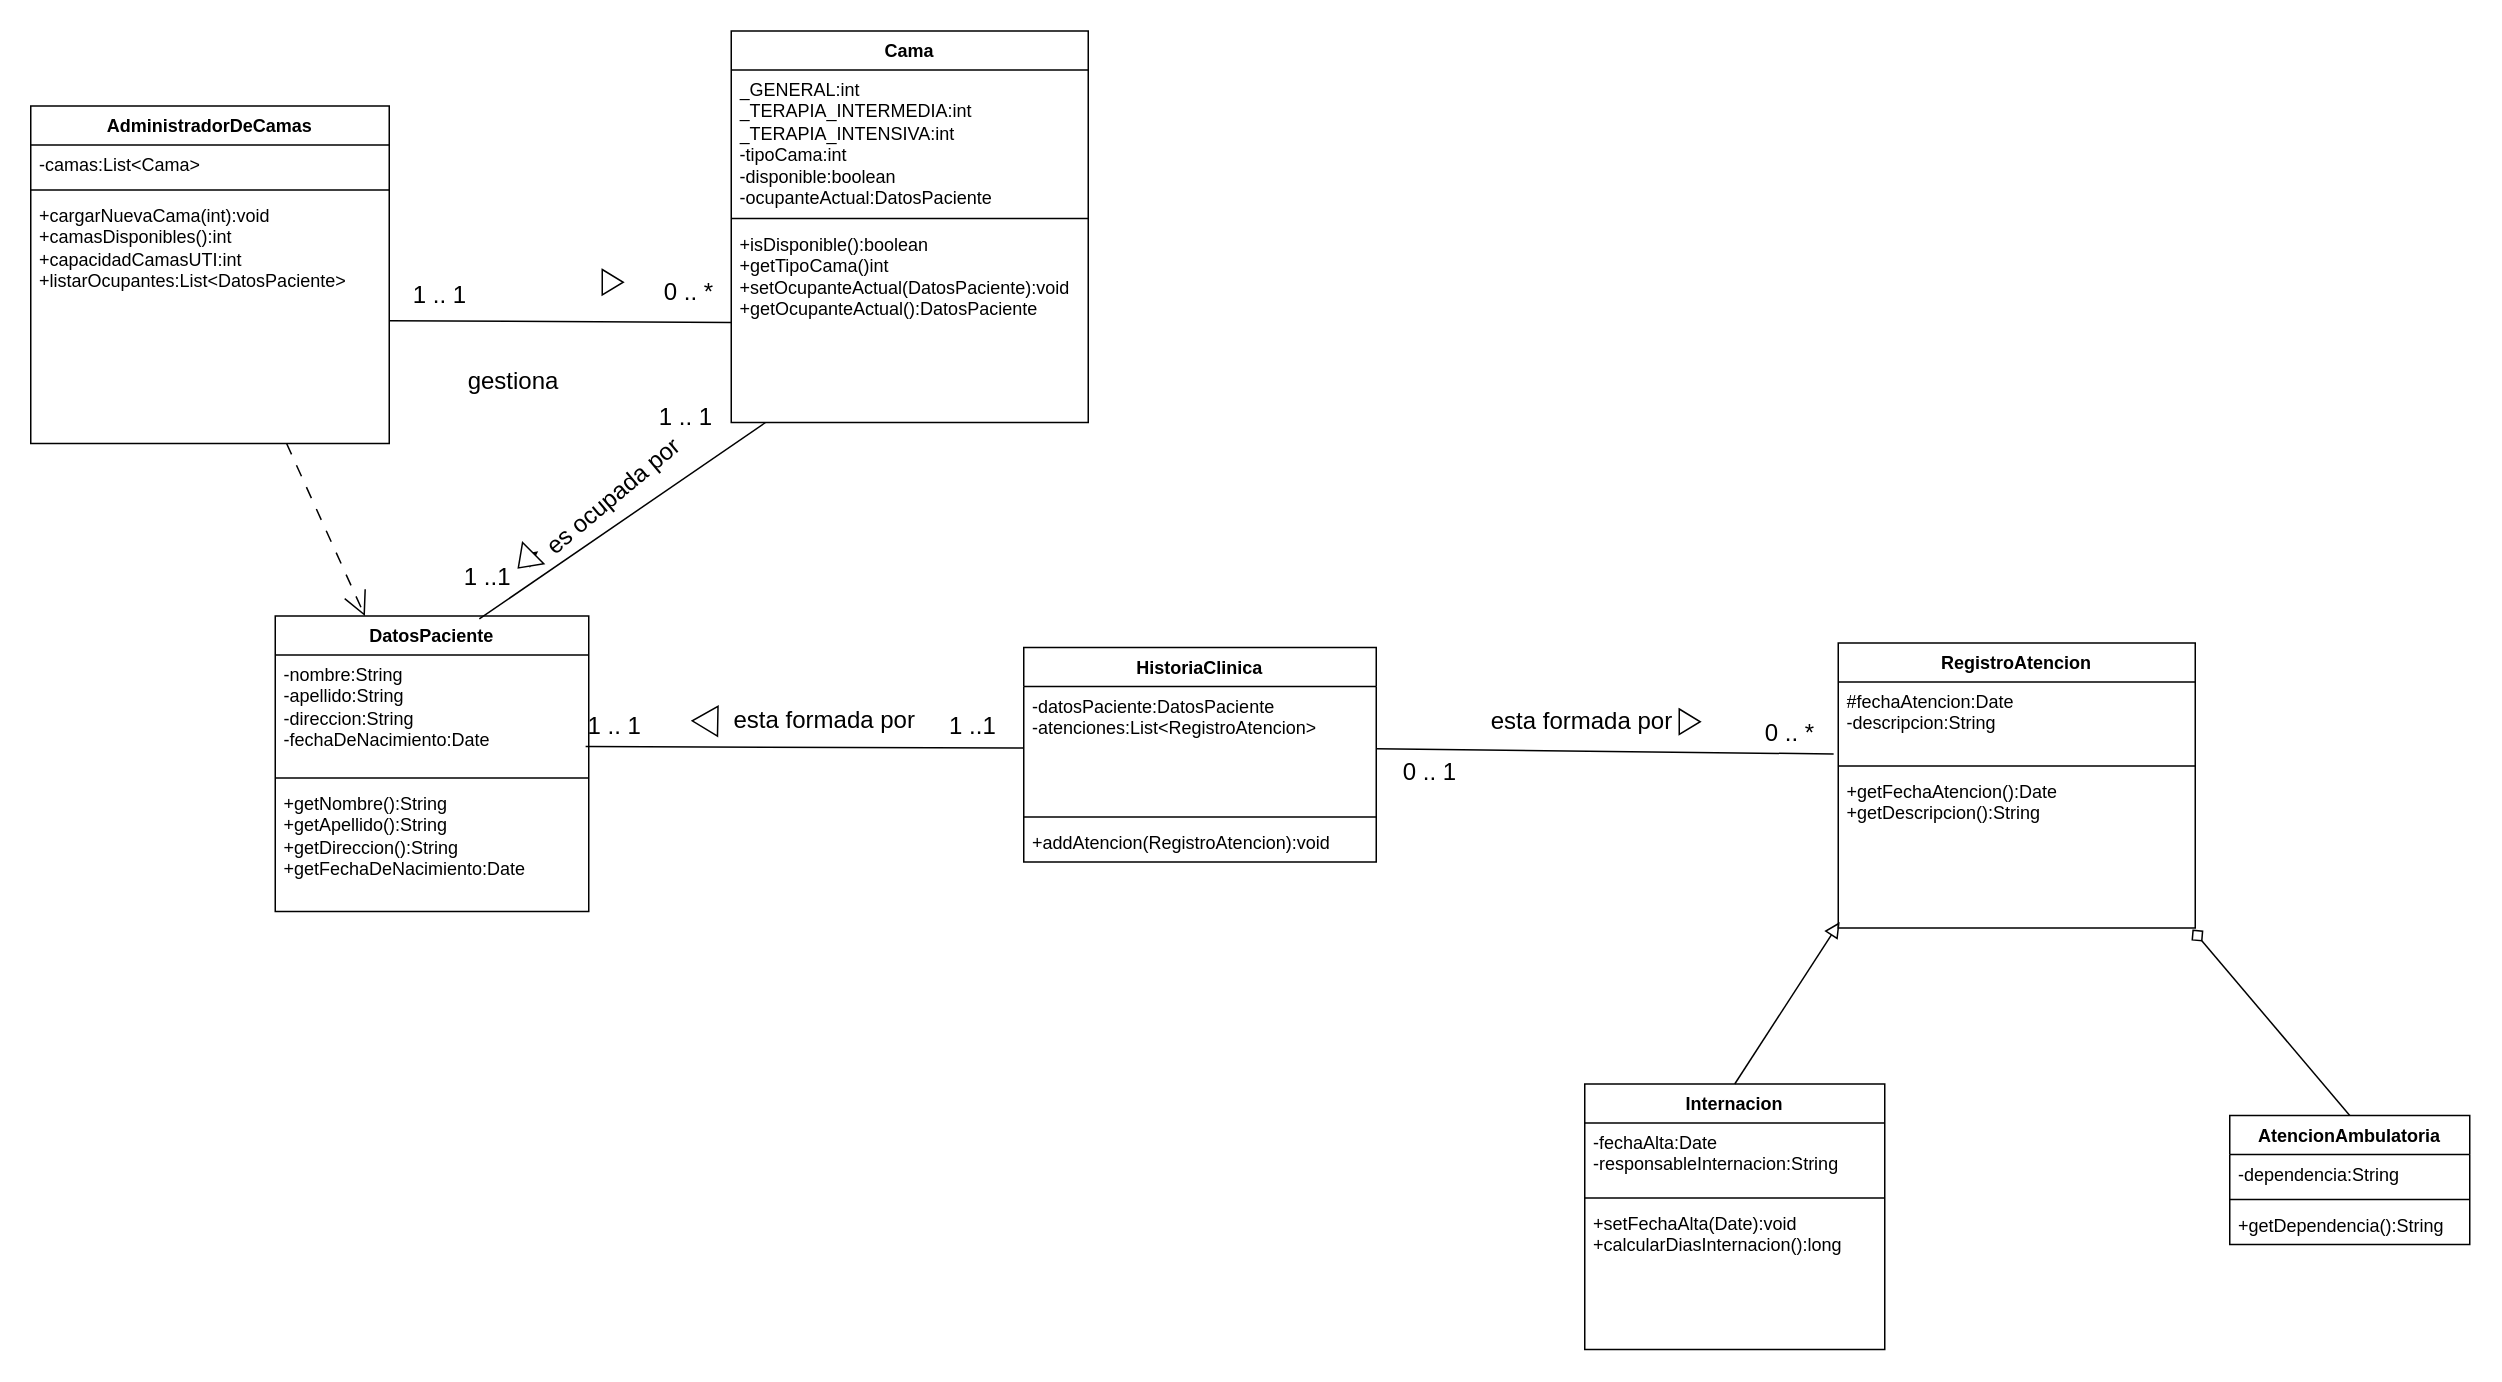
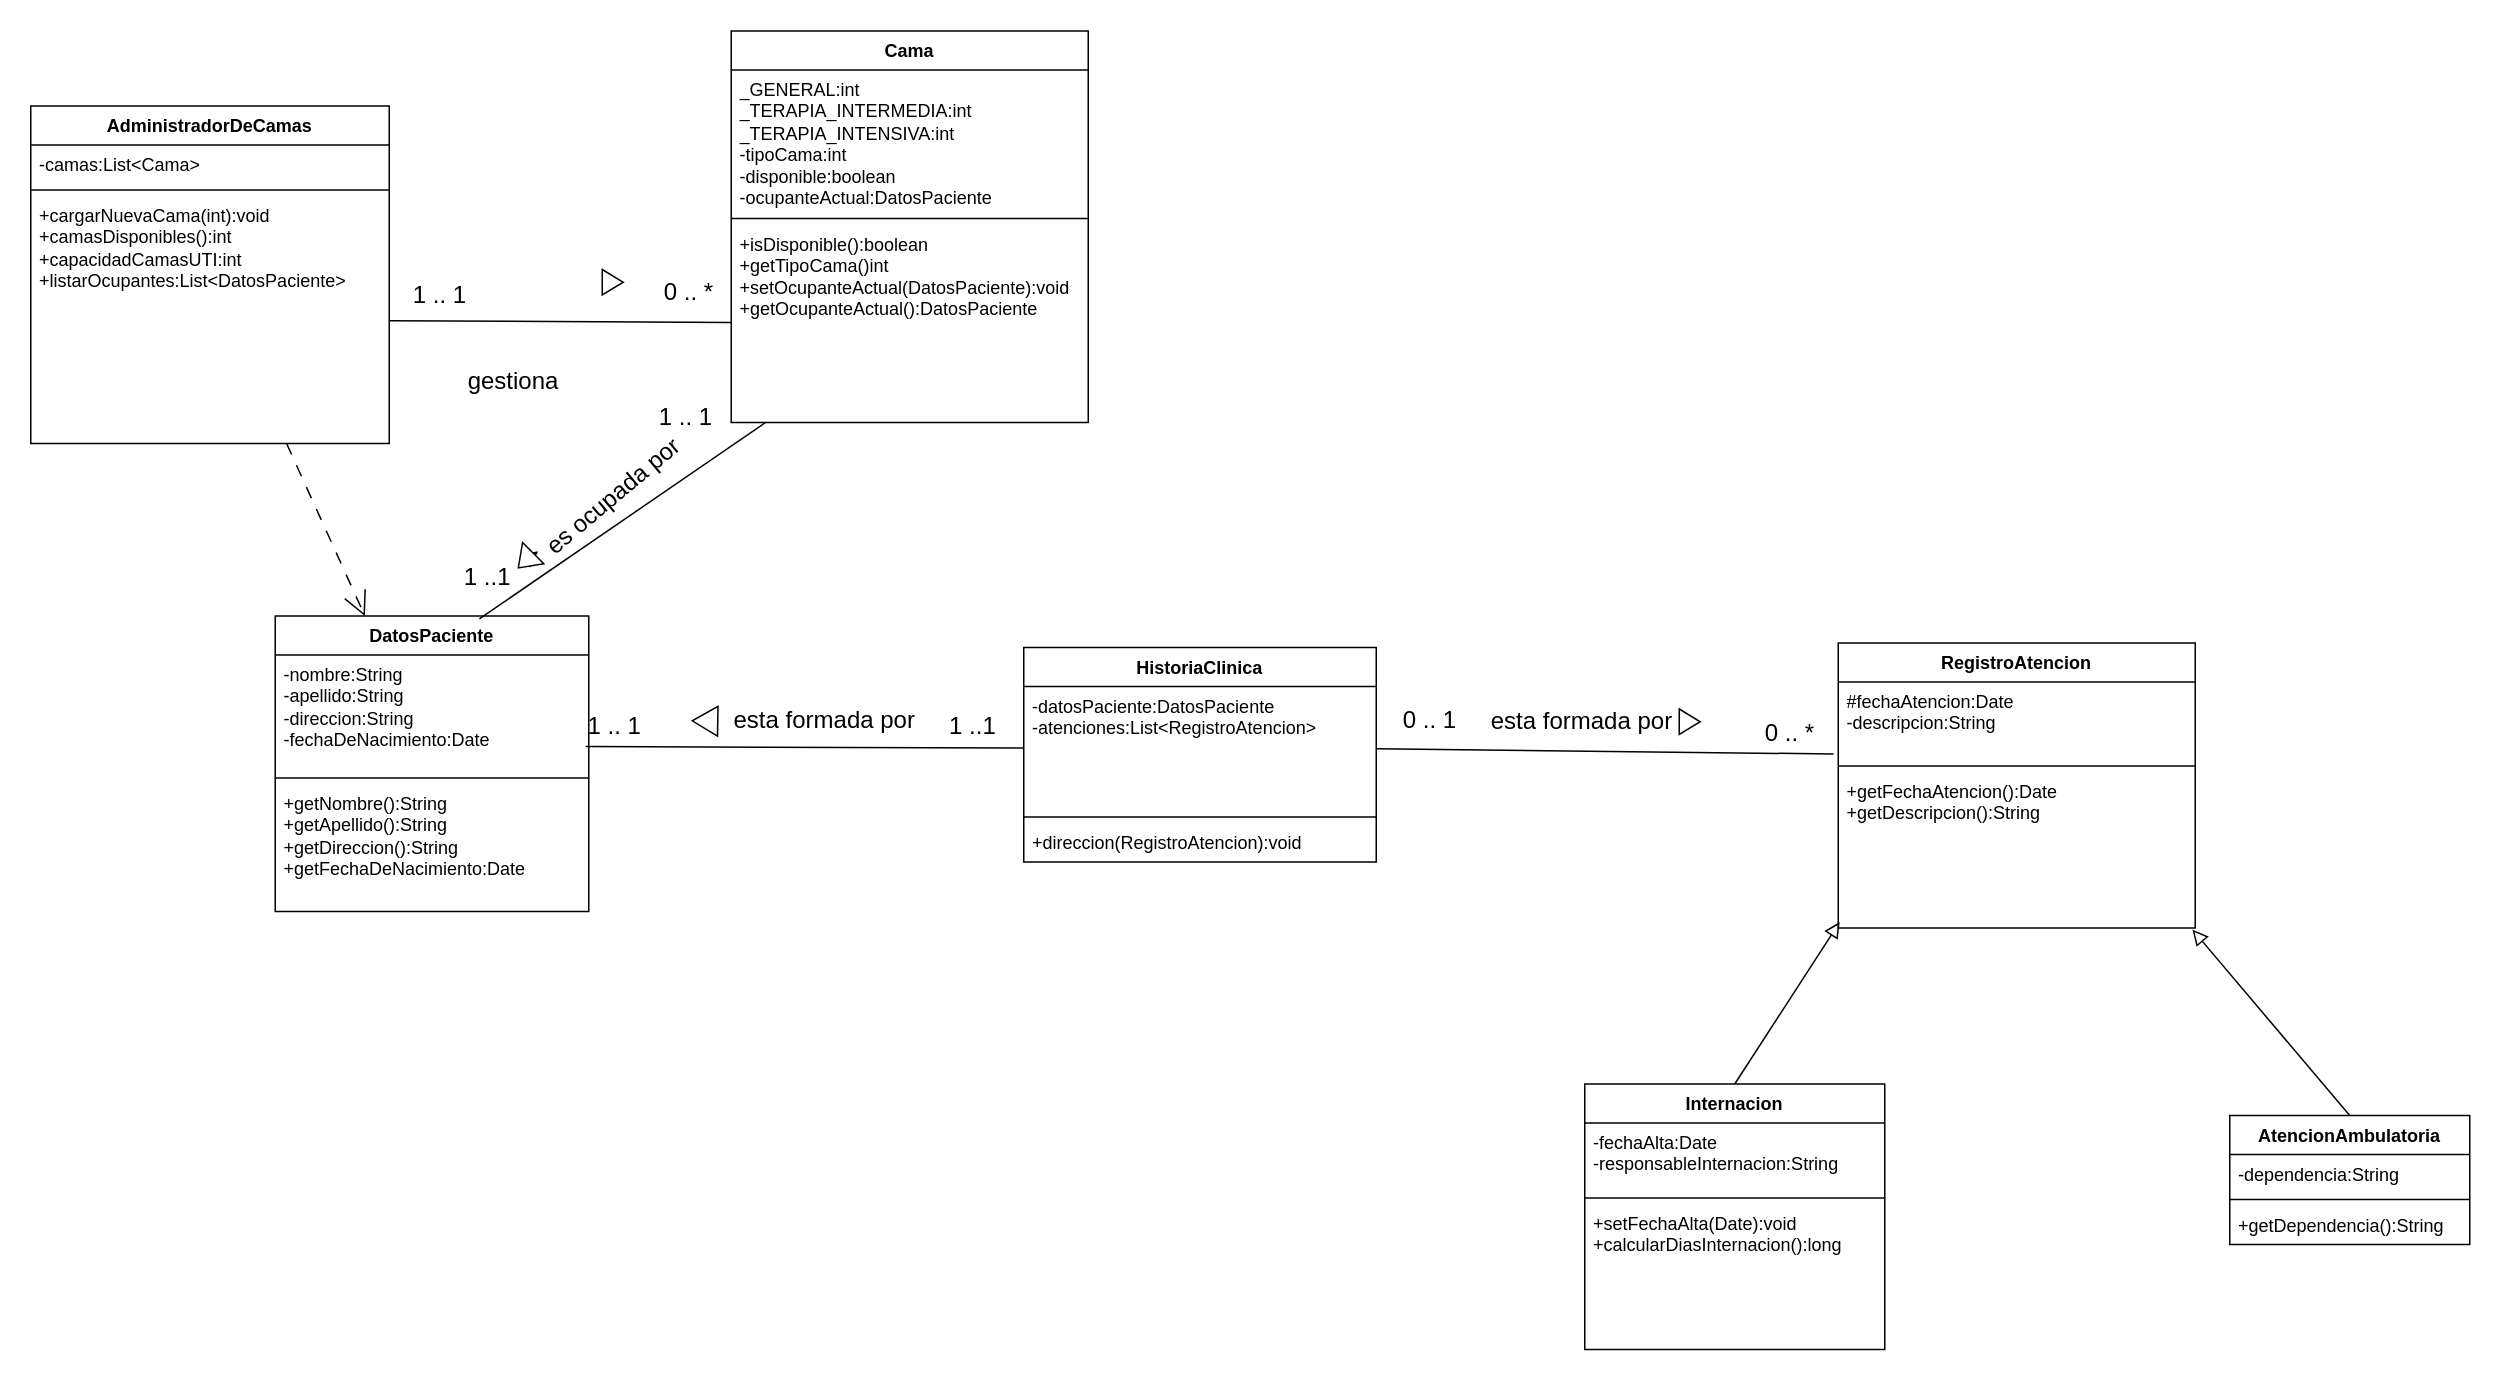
- <mxCell id="45" value="0 .. 1" style="text;html=1;align=center;verticalAlign=middle;whiteSpace=wrap;rounded=0;fontSize=16;" vertex="1" parent="1"><mxGeometry x="923" y="499" width="60" height="30" as="geometry" /></mxCell>
+ <mxCell id="45" value="0 .. 1" style="text;html=1;align=center;verticalAlign=middle;whiteSpace=wrap;rounded=0;fontSize=16;" vertex="1" parent="1"><mxGeometry x="923" y="464" width="60" height="30" as="geometry" /></mxCell>
- <mxCell id="21" value="+addAtencion(RegistroAtencion):void" style="text;strokeColor=none;fillColor=none;align=left;verticalAlign=top;spacingLeft=4;spacingRight=4;overflow=hidden;rotatable=0;points=[[0,0.5],[1,0.5]];portConstraint=eastwest;whiteSpace=wrap;html=1;" vertex="1" parent="18"><mxGeometry y="117" width="235" height="26" as="geometry" /></mxCell>
+ <mxCell id="21" value="+direccion(RegistroAtencion):void" style="text;strokeColor=none;fillColor=none;align=left;verticalAlign=top;spacingLeft=4;spacingRight=4;overflow=hidden;rotatable=0;points=[[0,0.5],[1,0.5]];portConstraint=eastwest;whiteSpace=wrap;html=1;" vertex="1" parent="18"><mxGeometry y="117" width="235" height="26" as="geometry" /></mxCell>
- <mxCell id="32" style="edgeStyle=none;curved=1;rounded=0;orthogonalLoop=1;jettySize=auto;html=1;exitX=0.5;exitY=0;exitDx=0;exitDy=0;entryX=0.992;entryY=1.01;entryDx=0;entryDy=0;entryPerimeter=0;fontSize=12;startSize=8;endSize=8;endArrow=diamond;endFill=0;" edge="1" parent="1" source="6" target="5"><mxGeometry relative="1" as="geometry" /></mxCell>
+ <mxCell id="32" style="edgeStyle=none;curved=1;rounded=0;orthogonalLoop=1;jettySize=auto;html=1;exitX=0.5;exitY=0;exitDx=0;exitDy=0;entryX=0.992;entryY=1.01;entryDx=0;entryDy=0;entryPerimeter=0;fontSize=12;startSize=8;endSize=8;endArrow=block;endFill=0;" edge="1" parent="1" source="6" target="5"><mxGeometry relative="1" as="geometry" /></mxCell>
